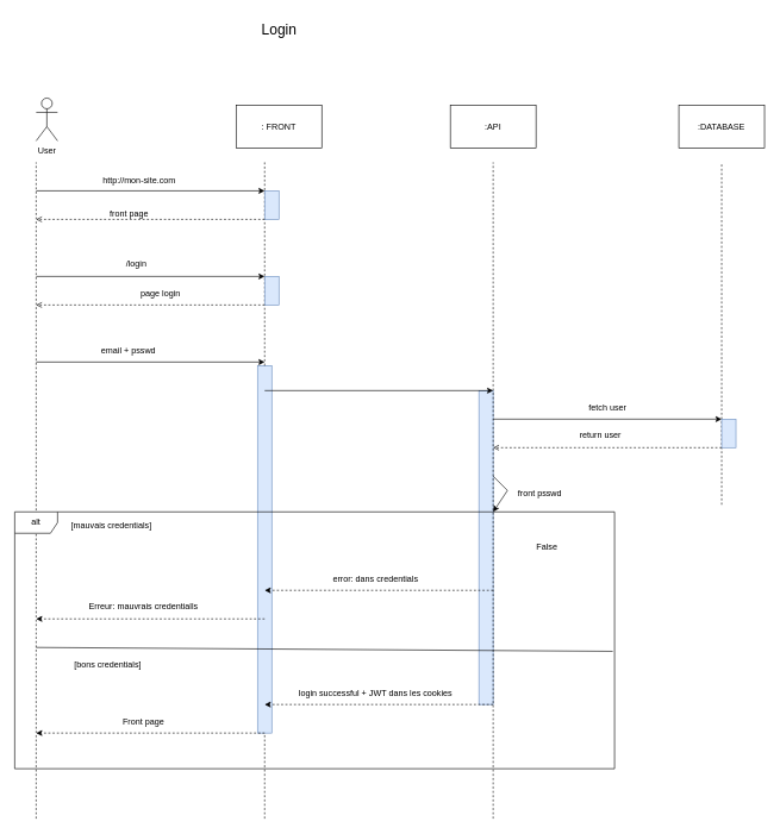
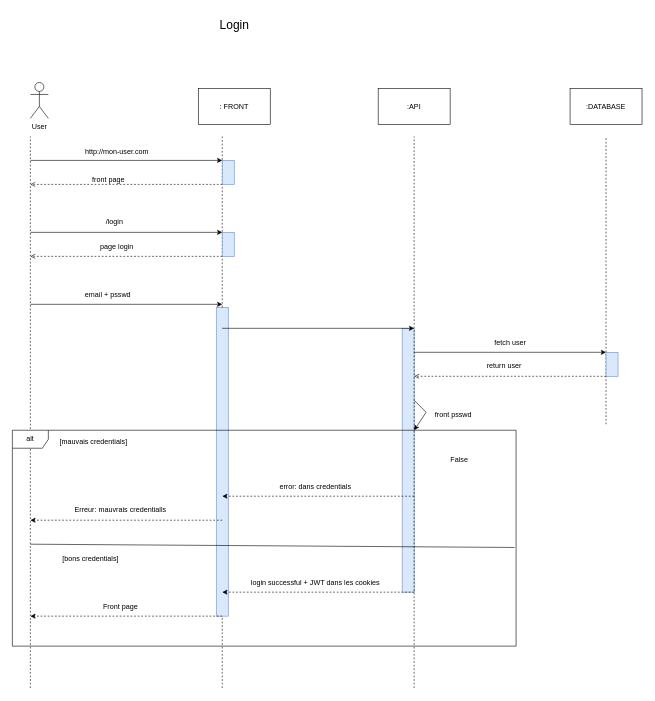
- <mxCell id="13" value="http://mon-site.com" style="text;html=1;align=center;verticalAlign=middle;resizable=0;points=[];autosize=1;strokeColor=none;fillColor=none;" vertex="1" parent="1"><mxGeometry x="129" y="237" width="130" height="30" as="geometry" /></mxCell>
+ <mxCell id="13" value="http://mon-user.com" style="text;html=1;align=center;verticalAlign=middle;resizable=0;points=[];autosize=1;strokeColor=none;fillColor=none;" vertex="1" parent="1"><mxGeometry x="129" y="237" width="130" height="30" as="geometry" /></mxCell>
- <mxCell id="20" value="page login" style="text;html=1;align=center;verticalAlign=middle;resizable=0;points=[];autosize=1;strokeColor=none;fillColor=none;" vertex="1" parent="1"><mxGeometry x="184" y="397" width="80" height="30" as="geometry" /></mxCell>
+ <mxCell id="20" value="page login" style="text;html=1;align=center;verticalAlign=middle;resizable=0;points=[];autosize=1;strokeColor=none;fillColor=none;" vertex="1" parent="1"><mxGeometry x="154" y="397" width="80" height="30" as="geometry" /></mxCell>
